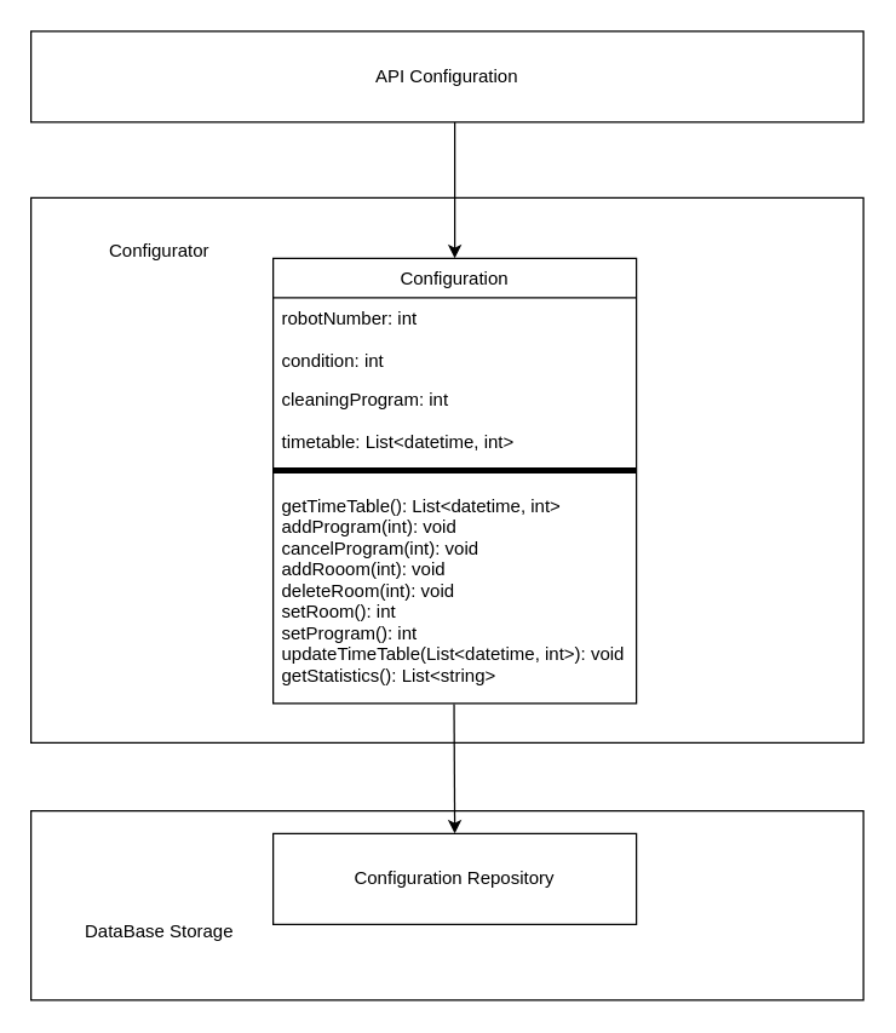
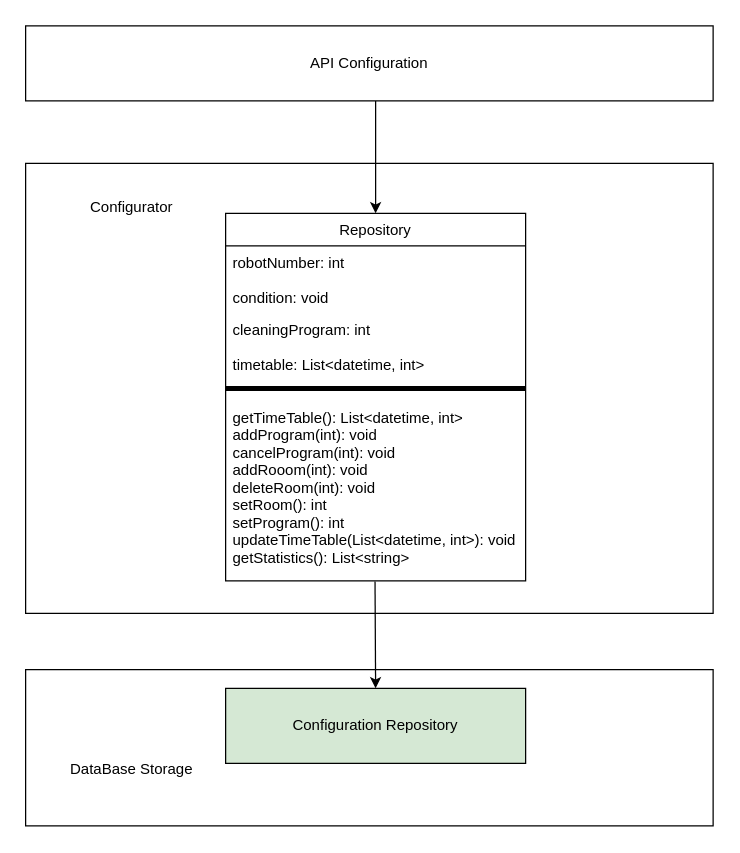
- <mxCell id="6" value="Configuration" style="swimlane;fontStyle=0;childLayout=stackLayout;horizontal=1;startSize=26;fillColor=none;horizontalStack=0;resizeParent=1;resizeParentMax=0;resizeLast=0;collapsible=1;marginBottom=0;" vertex="1" parent="1"><mxGeometry x="180" y="170" width="240" height="294" as="geometry" /></mxCell>
+ <mxCell id="6" value="Repository" style="swimlane;fontStyle=0;childLayout=stackLayout;horizontal=1;startSize=26;fillColor=none;horizontalStack=0;resizeParent=1;resizeParentMax=0;resizeLast=0;collapsible=1;marginBottom=0;" vertex="1" parent="1"><mxGeometry x="180" y="170" width="240" height="294" as="geometry" /></mxCell>
- <mxCell id="7" value="robotNumber: int&#10;&#10;condition: int" style="text;strokeColor=none;fillColor=none;align=left;verticalAlign=top;spacingLeft=4;spacingRight=4;overflow=hidden;rotatable=0;points=[[0,0.5],[1,0.5]];portConstraint=eastwest;" vertex="1" parent="6"><mxGeometry y="26" width="240" height="54" as="geometry" /></mxCell>
+ <mxCell id="7" value="robotNumber: int&#10;&#10;condition: void" style="text;strokeColor=none;fillColor=none;align=left;verticalAlign=top;spacingLeft=4;spacingRight=4;overflow=hidden;rotatable=0;points=[[0,0.5],[1,0.5]];portConstraint=eastwest;" vertex="1" parent="6"><mxGeometry y="26" width="240" height="54" as="geometry" /></mxCell>
- <mxCell id="12" value="Configuration Repository" style="rounded=0;whiteSpace=wrap;html=1;" vertex="1" parent="1"><mxGeometry x="180" y="550" width="240" height="60" as="geometry" /></mxCell>
+ <mxCell id="12" value="Configuration Repository" style="rounded=0;whiteSpace=wrap;html=1;fillColor=#d5e8d4;" vertex="1" parent="1"><mxGeometry x="180" y="550" width="240" height="60" as="geometry" /></mxCell>
